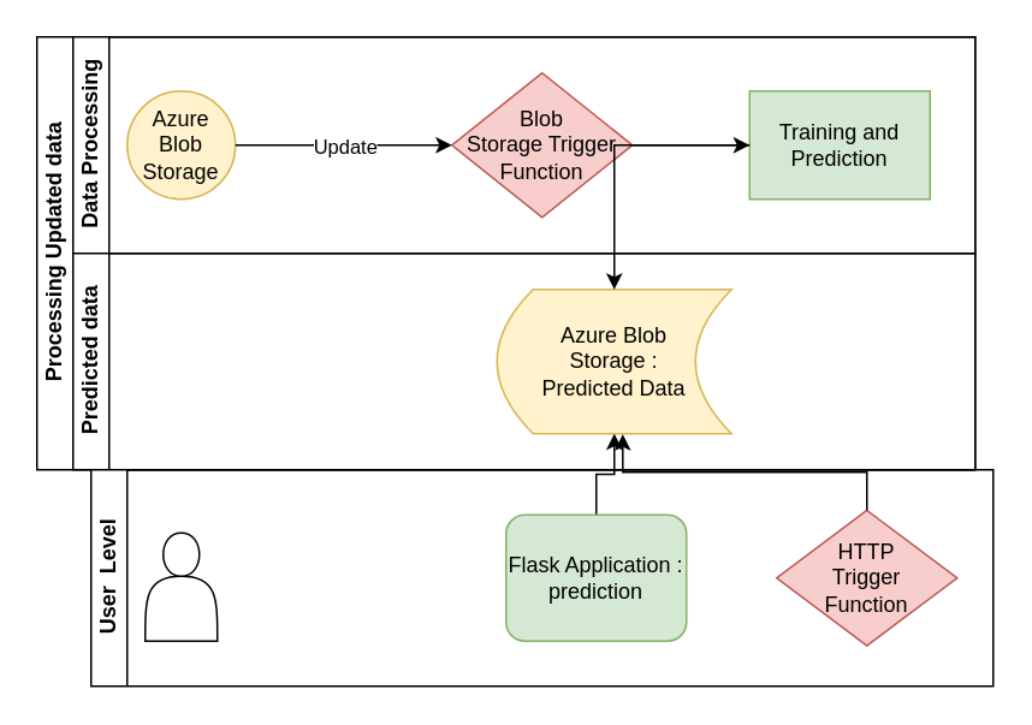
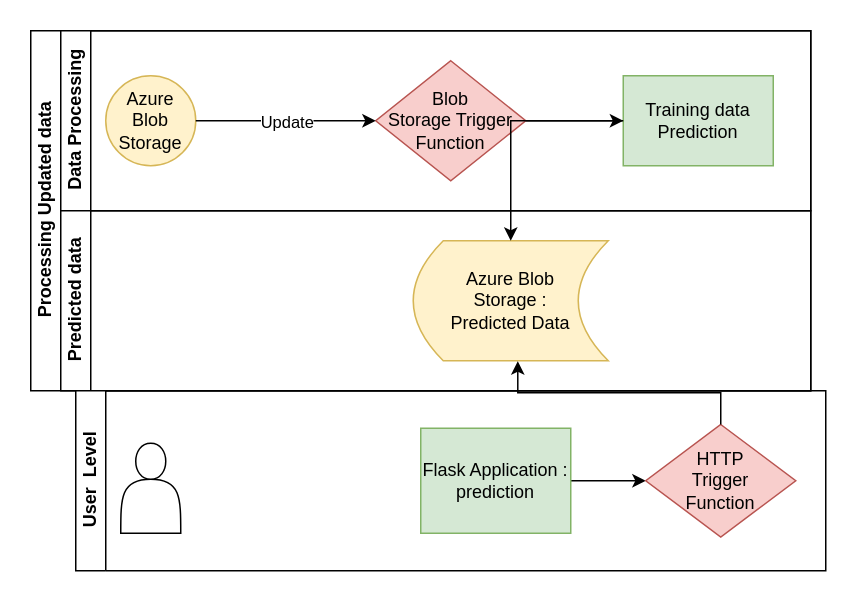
- <mxCell id="5" value="&lt;div&gt;Training and Prediction&lt;br&gt;&lt;/div&gt;" style="rounded=0;whiteSpace=wrap;html=1;fontFamily=Helvetica;fontSize=12;align=center;fillColor=#d5e8d4;strokeColor=#82b366;" parent="3" vertex="1"><mxGeometry x="375" y="30" width="100" height="60" as="geometry" /></mxCell>
+ <mxCell id="5" value="&lt;div&gt;Training data Prediction&lt;br&gt;&lt;/div&gt;" style="rounded=0;whiteSpace=wrap;html=1;fontFamily=Helvetica;fontSize=12;align=center;fillColor=#d5e8d4;strokeColor=#82b366;" parent="3" vertex="1"><mxGeometry x="375" y="30" width="100" height="60" as="geometry" /></mxCell>
- <mxCell id="14" value="" style="edgeStyle=orthogonalEdgeStyle;rounded=0;orthogonalLoop=1;jettySize=auto;html=1;" edge="1" parent="13" source="15" target="11"><mxGeometry relative="1" as="geometry" /></mxCell>
+ <mxCell id="14" value="" style="edgeStyle=orthogonalEdgeStyle;rounded=0;orthogonalLoop=1;jettySize=auto;html=1;" edge="1" parent="13" source="15" target="16"><mxGeometry relative="1" as="geometry" /></mxCell>
- <mxCell id="15" value="&lt;div&gt;Flask Application : prediction&lt;br&gt;&lt;/div&gt;" style="whiteSpace=wrap;html=1;fontFamily=Helvetica;fontSize=12;align=center;fillColor=#d5e8d4;strokeColor=#82b366;rounded=1;" vertex="1" parent="13"><mxGeometry x="230" y="25" width="100" height="70" as="geometry" /></mxCell>
+ <mxCell id="15" value="&lt;div&gt;Flask Application : prediction&lt;br&gt;&lt;/div&gt;" style="rounded=0;whiteSpace=wrap;html=1;fontFamily=Helvetica;fontSize=12;align=center;fillColor=#d5e8d4;strokeColor=#82b366;" vertex="1" parent="13"><mxGeometry x="230" y="25" width="100" height="70" as="geometry" /></mxCell>
